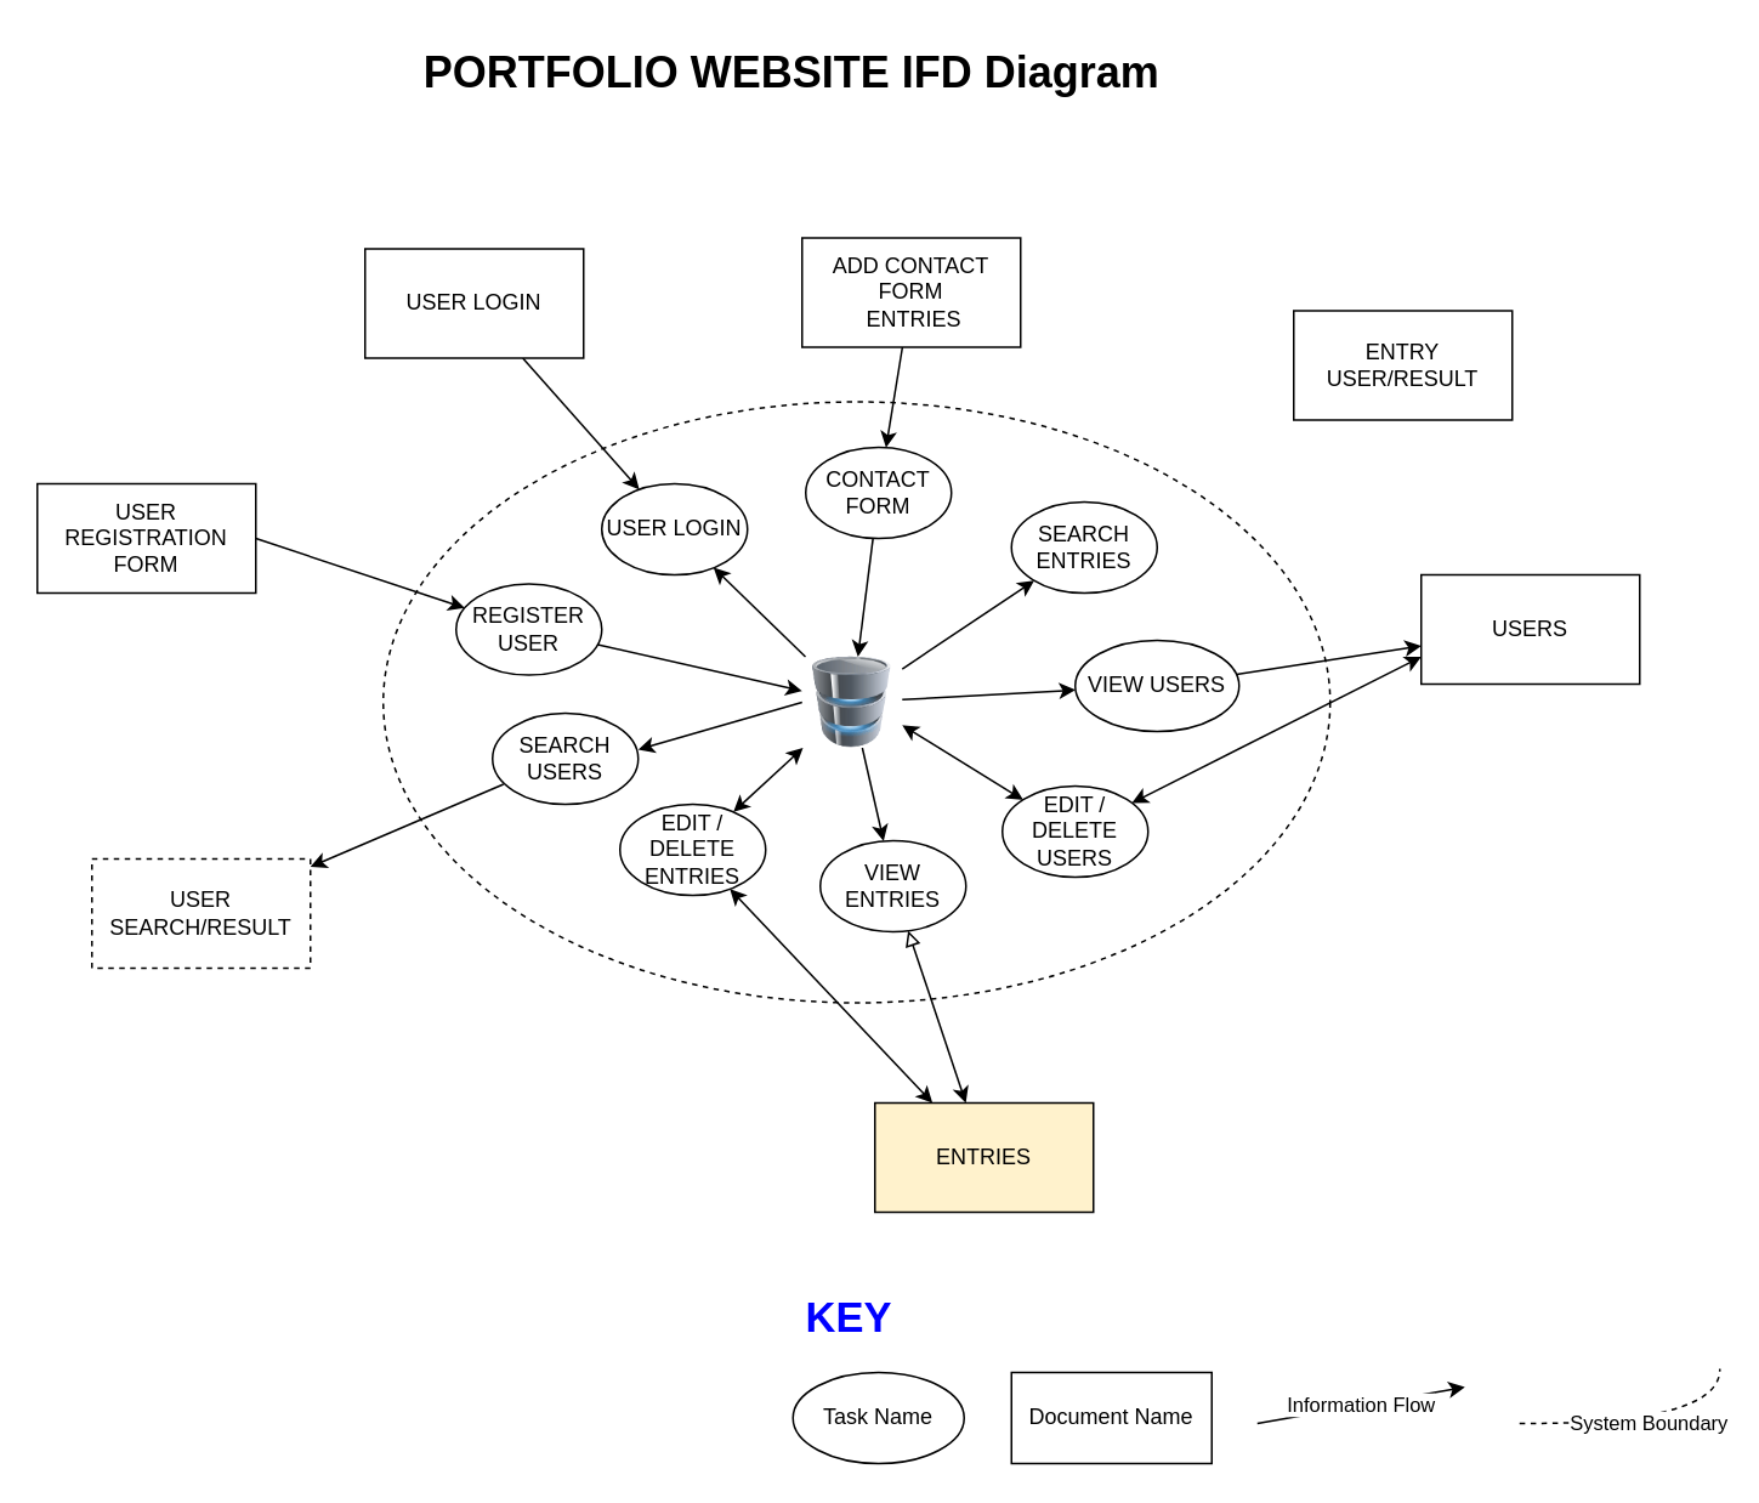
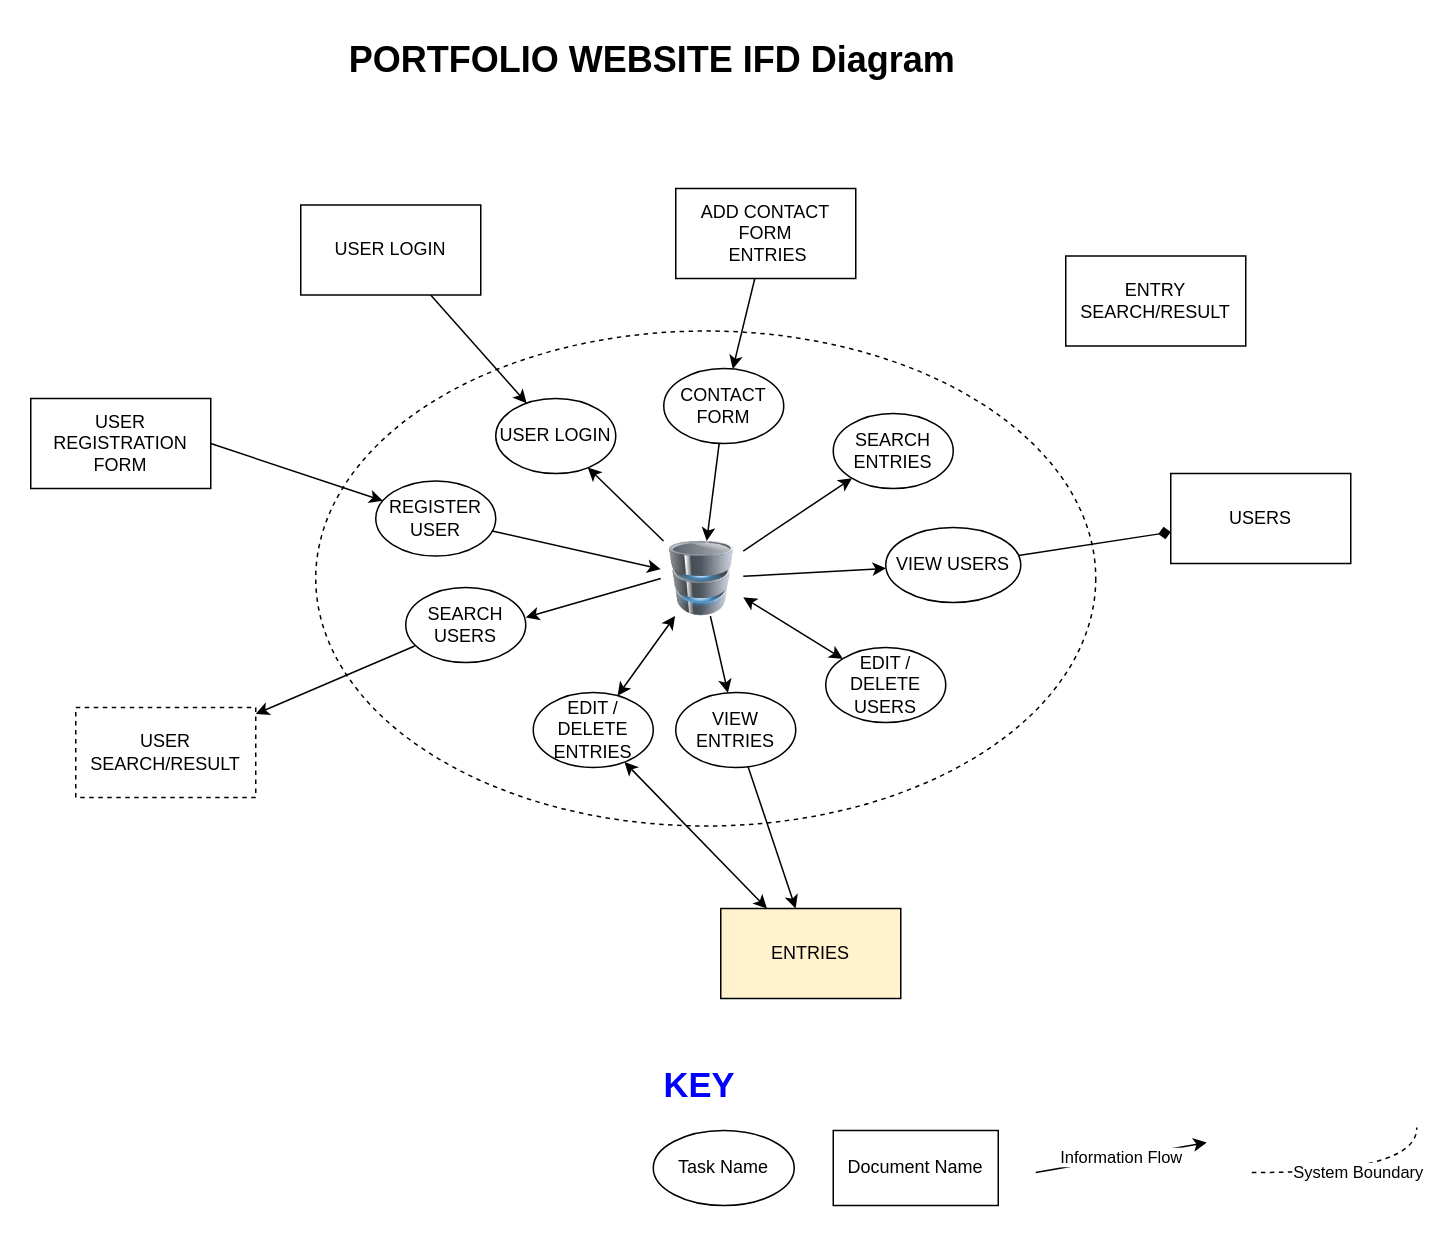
- <mxCell id="12" value="ADD CONTACT FORM&lt;br&gt;&amp;nbsp;ENTRIES" style="rounded=0;whiteSpace=wrap;html=1;" parent="1" vertex="1"><mxGeometry x="440" y="130" width="120" height="60" as="geometry" /></mxCell>
+ <mxCell id="12" value="ADD CONTACT FORM&lt;br&gt;&amp;nbsp;ENTRIES" style="rounded=0;whiteSpace=wrap;html=1;" parent="1" vertex="1"><mxGeometry x="450" y="125" width="120" height="60" as="geometry" /></mxCell>
- <mxCell id="43" value="ENTRY USER/RESULT" style="rounded=0;whiteSpace=wrap;html=1;" vertex="1" parent="1"><mxGeometry x="710" y="170" width="120" height="60" as="geometry" /></mxCell>
+ <mxCell id="43" value="ENTRY SEARCH/RESULT" style="rounded=0;whiteSpace=wrap;html=1;" vertex="1" parent="1"><mxGeometry x="710" y="170" width="120" height="60" as="geometry" /></mxCell>
- <mxCell id="27" value="" style="edgeStyle=none;rounded=0;orthogonalLoop=1;jettySize=auto;html=1;startArrow=none;startFill=0;endArrow=classic;endFill=1;" parent="1" source="28" target="6" edge="1"><mxGeometry relative="1" as="geometry" /></mxCell>
+ <mxCell id="27" value="" style="edgeStyle=none;rounded=0;orthogonalLoop=1;jettySize=auto;html=1;startArrow=none;startFill=0;endArrow=diamond;endFill=1;" parent="1" source="28" target="6" edge="1"><mxGeometry relative="1" as="geometry" /></mxCell>
- <mxCell id="7" value="" style="edgeStyle=none;rounded=0;orthogonalLoop=1;jettySize=auto;html=1;startArrow=classic;startFill=1;endArrow=classic;endFill=1;exitX=0;exitY=0.75;exitDx=0;exitDy=0;" parent="1" source="6" target="25" edge="1"><mxGeometry relative="1" as="geometry" /></mxCell>
- <mxCell id="21" value="EDIT / DELETE ENTRIES" style="ellipse;whiteSpace=wrap;html=1;" parent="1" vertex="1"><mxGeometry x="340" y="441" width="80" height="50" as="geometry" /></mxCell>
+ <mxCell id="21" value="EDIT / DELETE ENTRIES" style="ellipse;whiteSpace=wrap;html=1;" parent="1" vertex="1"><mxGeometry x="355" y="461" width="80" height="50" as="geometry" /></mxCell>
- <mxCell id="8" value="" style="edgeStyle=none;rounded=0;orthogonalLoop=1;jettySize=auto;html=1;startArrow=classic;startFill=1;endArrow=block;endFill=0;" parent="1" source="9" target="23" edge="1"><mxGeometry relative="1" as="geometry" /></mxCell>
+ <mxCell id="8" value="" style="edgeStyle=none;rounded=0;orthogonalLoop=1;jettySize=auto;html=1;startArrow=classic;startFill=1;endArrow=none;endFill=0;" parent="1" source="9" target="23" edge="1"><mxGeometry relative="1" as="geometry" /></mxCell>
